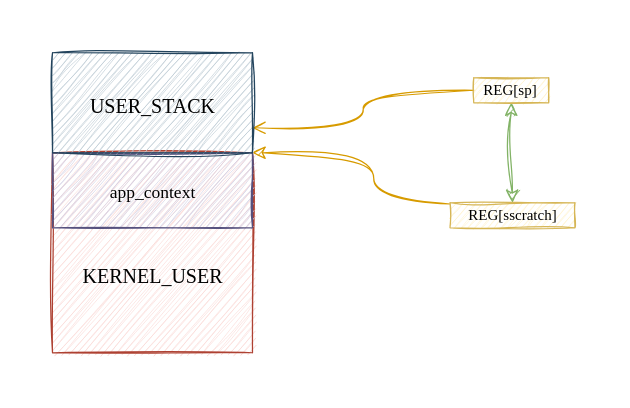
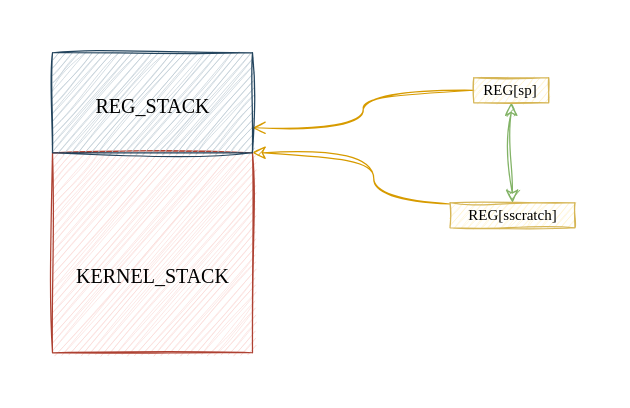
- <mxCell id="9" value="&lt;font&gt;&lt;span style=&quot;font-size: 8px;&quot;&gt;USER_STACK&lt;/span&gt;&lt;/font&gt;" style="rounded=0;whiteSpace=wrap;html=1;fillColor=#bac8d3;strokeColor=#23445d;sketch=1;strokeWidth=0.5;fontFamily=Hack Nerd Font;" vertex="1" parent="1"><mxGeometry x="20.5" y="20.5" width="80" height="40" as="geometry" /></mxCell>
+ <mxCell id="9" value="&lt;font&gt;&lt;span style=&quot;font-size: 8px;&quot;&gt;REG_STACK&lt;/span&gt;&lt;/font&gt;" style="rounded=0;whiteSpace=wrap;html=1;fillColor=#bac8d3;strokeColor=#23445d;sketch=1;strokeWidth=0.5;fontFamily=Hack Nerd Font;" vertex="1" parent="1"><mxGeometry x="20.5" y="20.5" width="80" height="40" as="geometry" /></mxCell>
- <mxCell id="8" value="&lt;font style=&quot;font-size: 7px;&quot;&gt;&lt;font style=&quot;font-size: 7px;&quot;&gt;app_context&lt;/font&gt;&lt;br&gt;&lt;/font&gt;" style="rounded=0;whiteSpace=wrap;html=1;sketch=1;strokeWidth=0.5;fontFamily=Hack Nerd Font;fontSize=8;fillColor=#d0cee2;strokeColor=#56517e;" vertex="1" parent="1"><mxGeometry x="20.5" y="60.5" width="80" height="30" as="geometry" /></mxCell>
- <mxCell id="7" value="&lt;font style=&quot;font-size: 8px;&quot;&gt;&lt;br&gt;KERNEL_USER&lt;br&gt;&lt;/font&gt;" style="rounded=0;whiteSpace=wrap;html=1;fillColor=#fad9d5;strokeColor=#ae4132;sketch=1;strokeWidth=0.5;fontFamily=Hack Nerd Font;" vertex="1" parent="1"><mxGeometry x="20.5" y="60.5" width="80" height="80" as="geometry" /></mxCell>
+ <mxCell id="7" value="&lt;font style=&quot;font-size: 8px;&quot;&gt;&lt;br&gt;KERNEL_STACK&lt;br&gt;&lt;/font&gt;" style="rounded=0;whiteSpace=wrap;html=1;fillColor=#fad9d5;strokeColor=#ae4132;sketch=1;strokeWidth=0.5;fontFamily=Hack Nerd Font;" vertex="1" parent="1"><mxGeometry x="20.5" y="60.5" width="80" height="80" as="geometry" /></mxCell>
